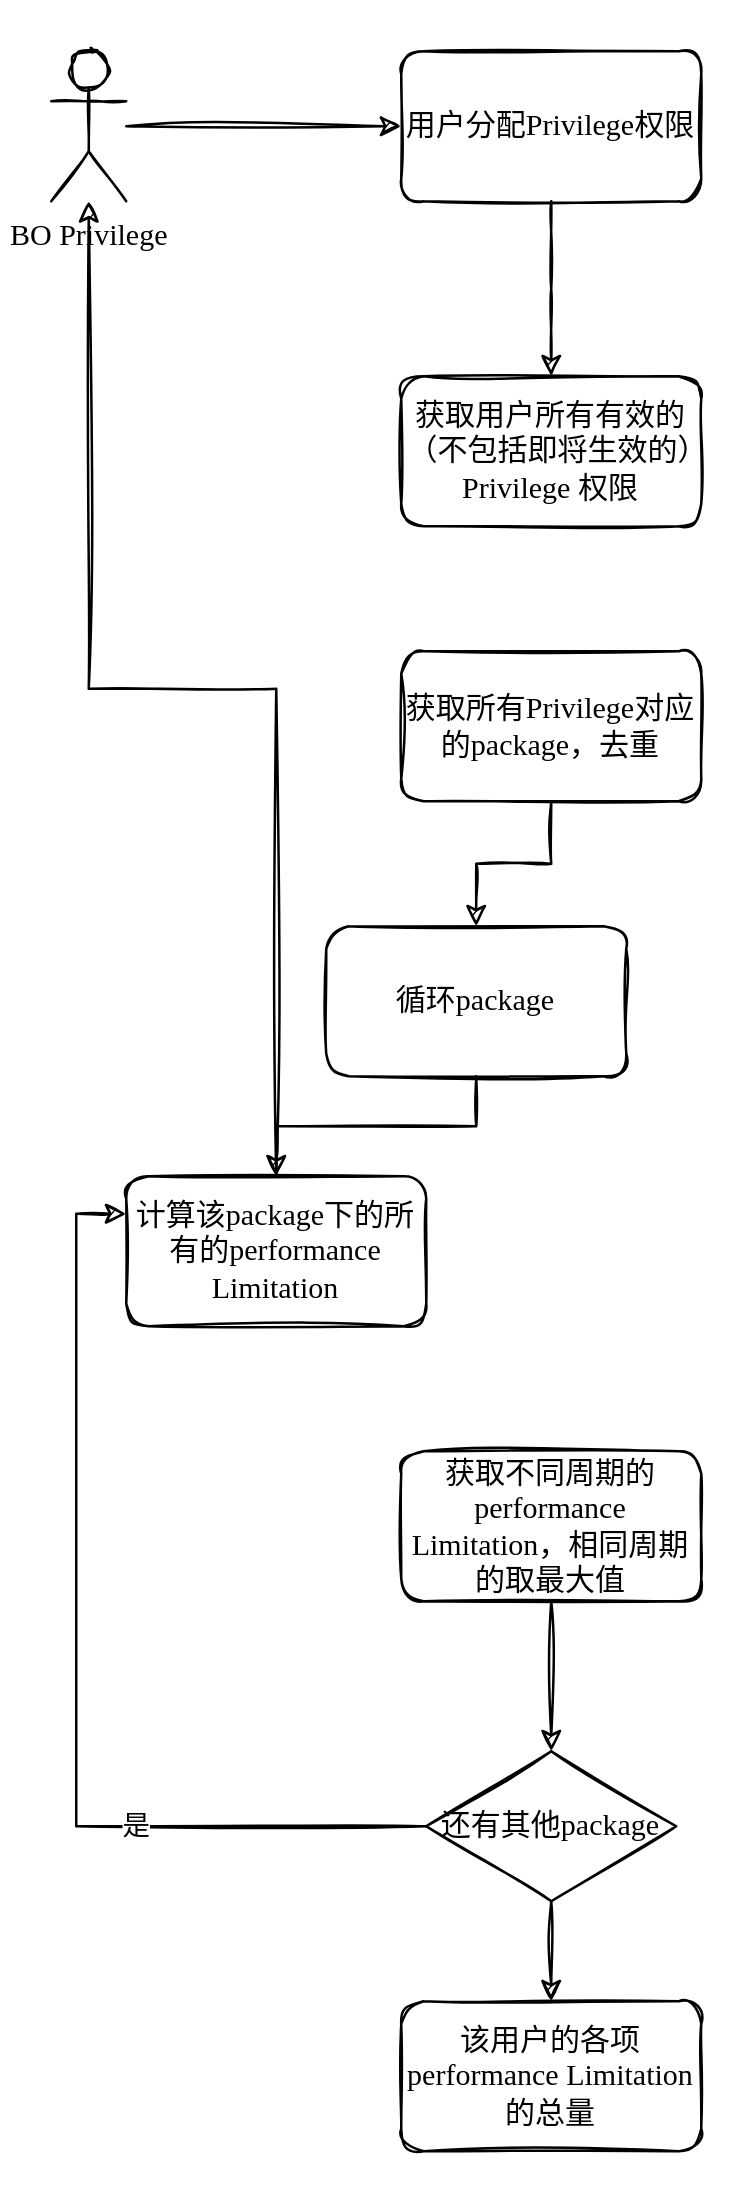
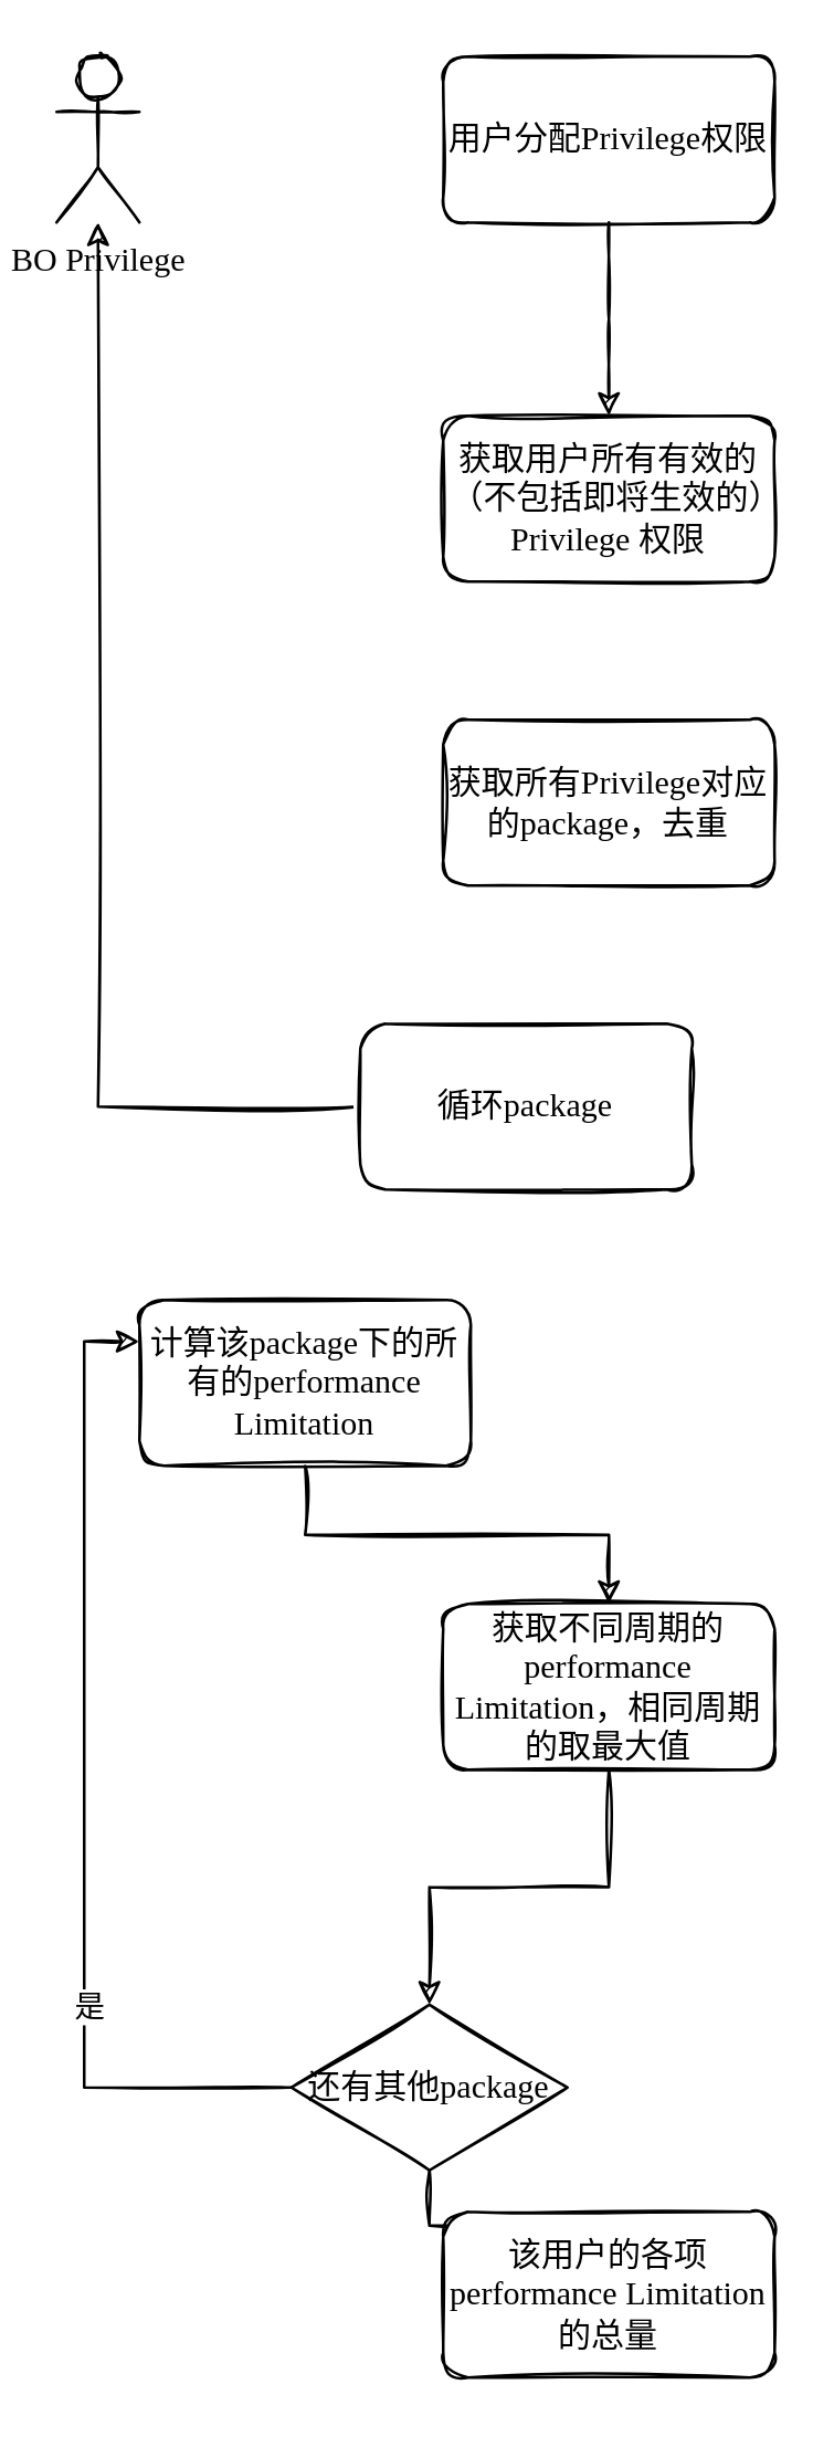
- <mxCell id="2" style="edgeStyle=orthogonalEdgeStyle;rounded=0;orthogonalLoop=1;jettySize=auto;html=1;entryX=0;entryY=0.5;entryDx=0;entryDy=0;shadow=0;sketch=1;" parent="1" source="3" target="5" edge="1"><mxGeometry relative="1" as="geometry"><mxPoint x="130" y="50" as="targetPoint" /></mxGeometry></mxCell>
- <mxCell id="9" value="" style="edgeStyle=orthogonalEdgeStyle;rounded=0;sketch=1;orthogonalLoop=1;jettySize=auto;html=1;shadow=0;fontFamily=Comic Sans MS;" parent="1" source="10" target="3" edge="1"><mxGeometry relative="1" as="geometry" /></mxCell>
+ <mxCell id="9" value="" style="edgeStyle=orthogonalEdgeStyle;rounded=0;sketch=1;orthogonalLoop=1;jettySize=auto;html=1;shadow=0;fontFamily=Comic Sans MS;" parent="1" source="10" target="18" edge="1"><mxGeometry relative="1" as="geometry" /></mxCell>
- <mxCell id="7" value="" style="edgeStyle=orthogonalEdgeStyle;rounded=0;sketch=1;orthogonalLoop=1;jettySize=auto;html=1;shadow=0;fontFamily=Comic Sans MS;" parent="1" source="8" target="12" edge="1"><mxGeometry relative="1" as="geometry" /></mxCell>
- <mxCell id="11" value="" style="edgeStyle=orthogonalEdgeStyle;rounded=0;sketch=1;orthogonalLoop=1;jettySize=auto;html=1;shadow=0;fontFamily=Comic Sans MS;" parent="1" source="12" target="10" edge="1"><mxGeometry relative="1" as="geometry" /></mxCell>
+ <mxCell id="11" value="" style="edgeStyle=orthogonalEdgeStyle;rounded=0;sketch=1;orthogonalLoop=1;jettySize=auto;html=1;shadow=0;fontFamily=Comic Sans MS;" parent="1" source="12" target="3" edge="1"><mxGeometry relative="1" as="geometry" /></mxCell>
- <mxCell id="16" value="&lt;font face=&quot;Comic Sans MS&quot;&gt;还有其他package&lt;/font&gt;" style="rhombus;whiteSpace=wrap;html=1;shadow=0;sketch=1;" parent="1" vertex="1"><mxGeometry x="170" y="700" width="100" height="60" as="geometry" /></mxCell>
+ <mxCell id="16" value="&lt;font face=&quot;Comic Sans MS&quot;&gt;还有其他package&lt;/font&gt;" style="rhombus;whiteSpace=wrap;html=1;shadow=0;sketch=1;" parent="1" vertex="1"><mxGeometry x="105" y="725" width="100" height="60" as="geometry" /></mxCell>
